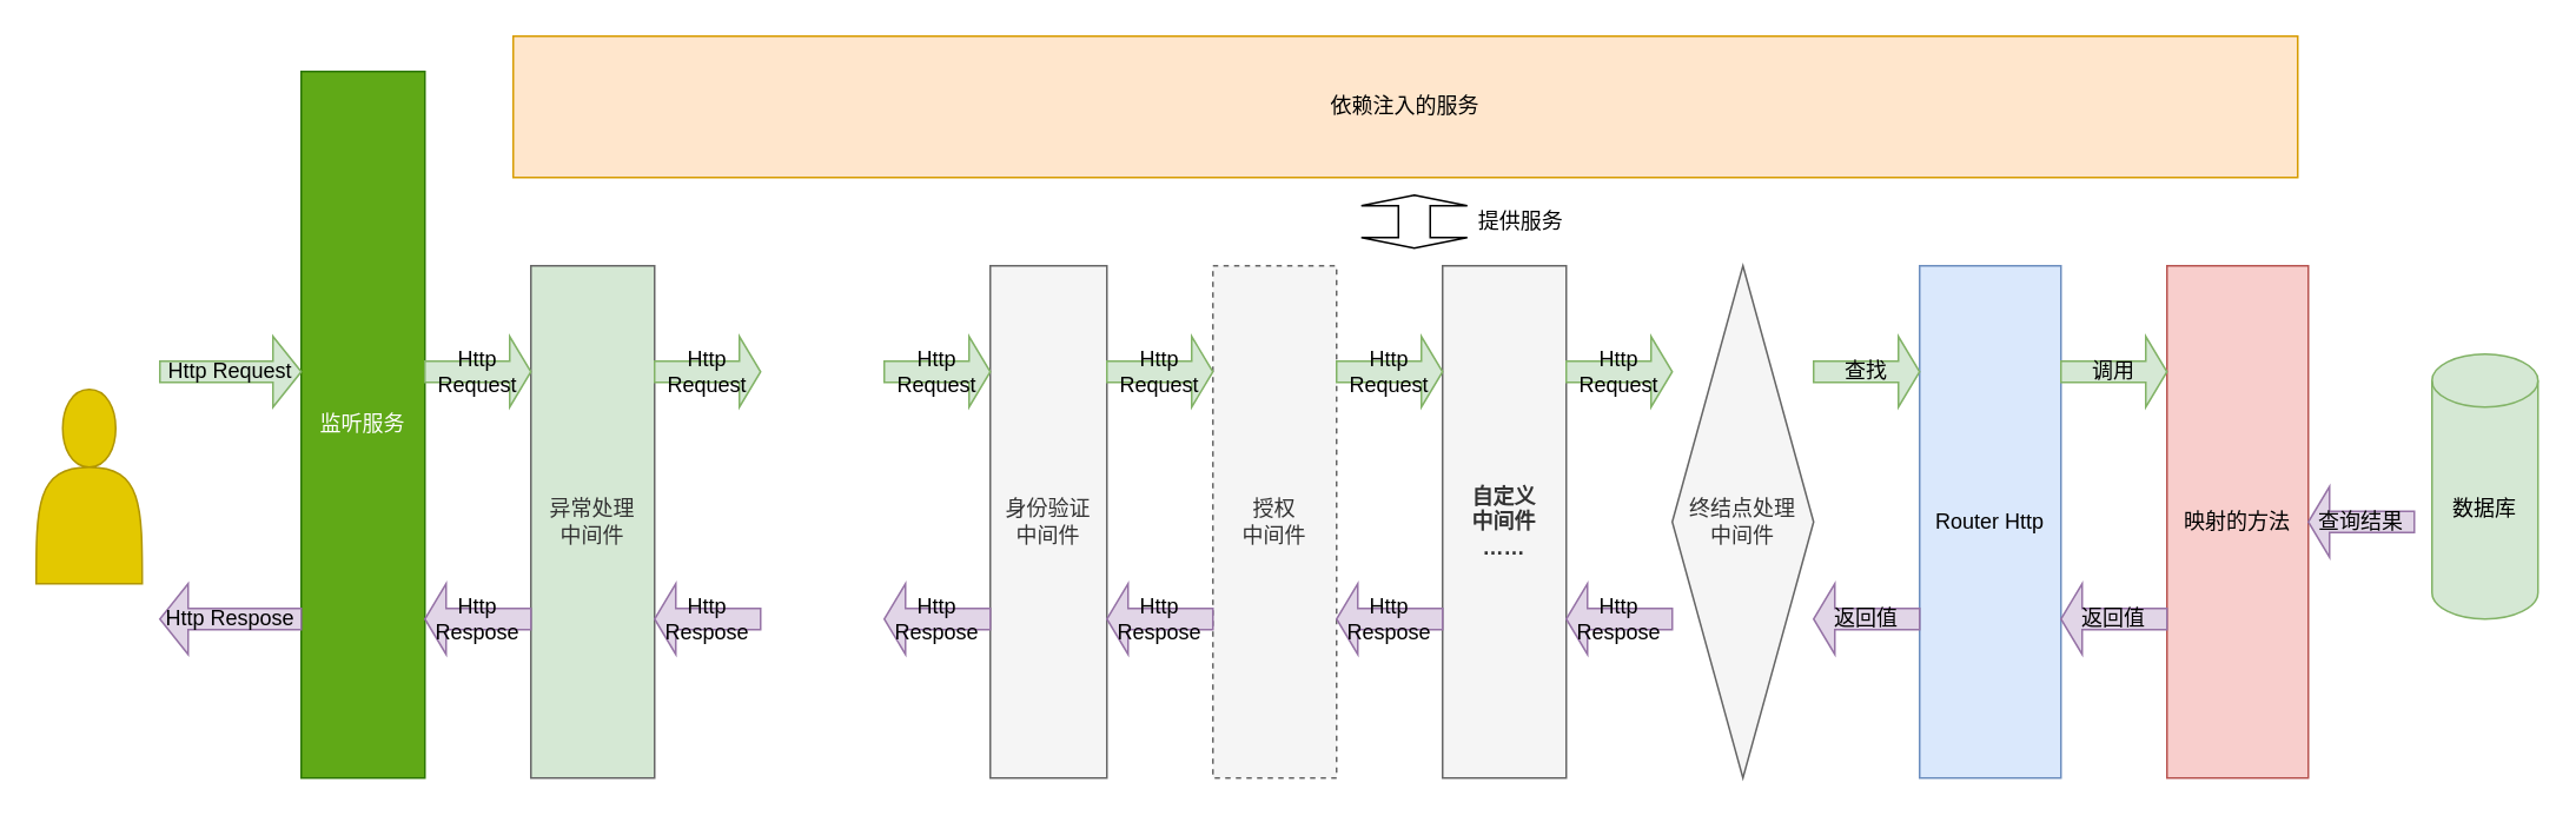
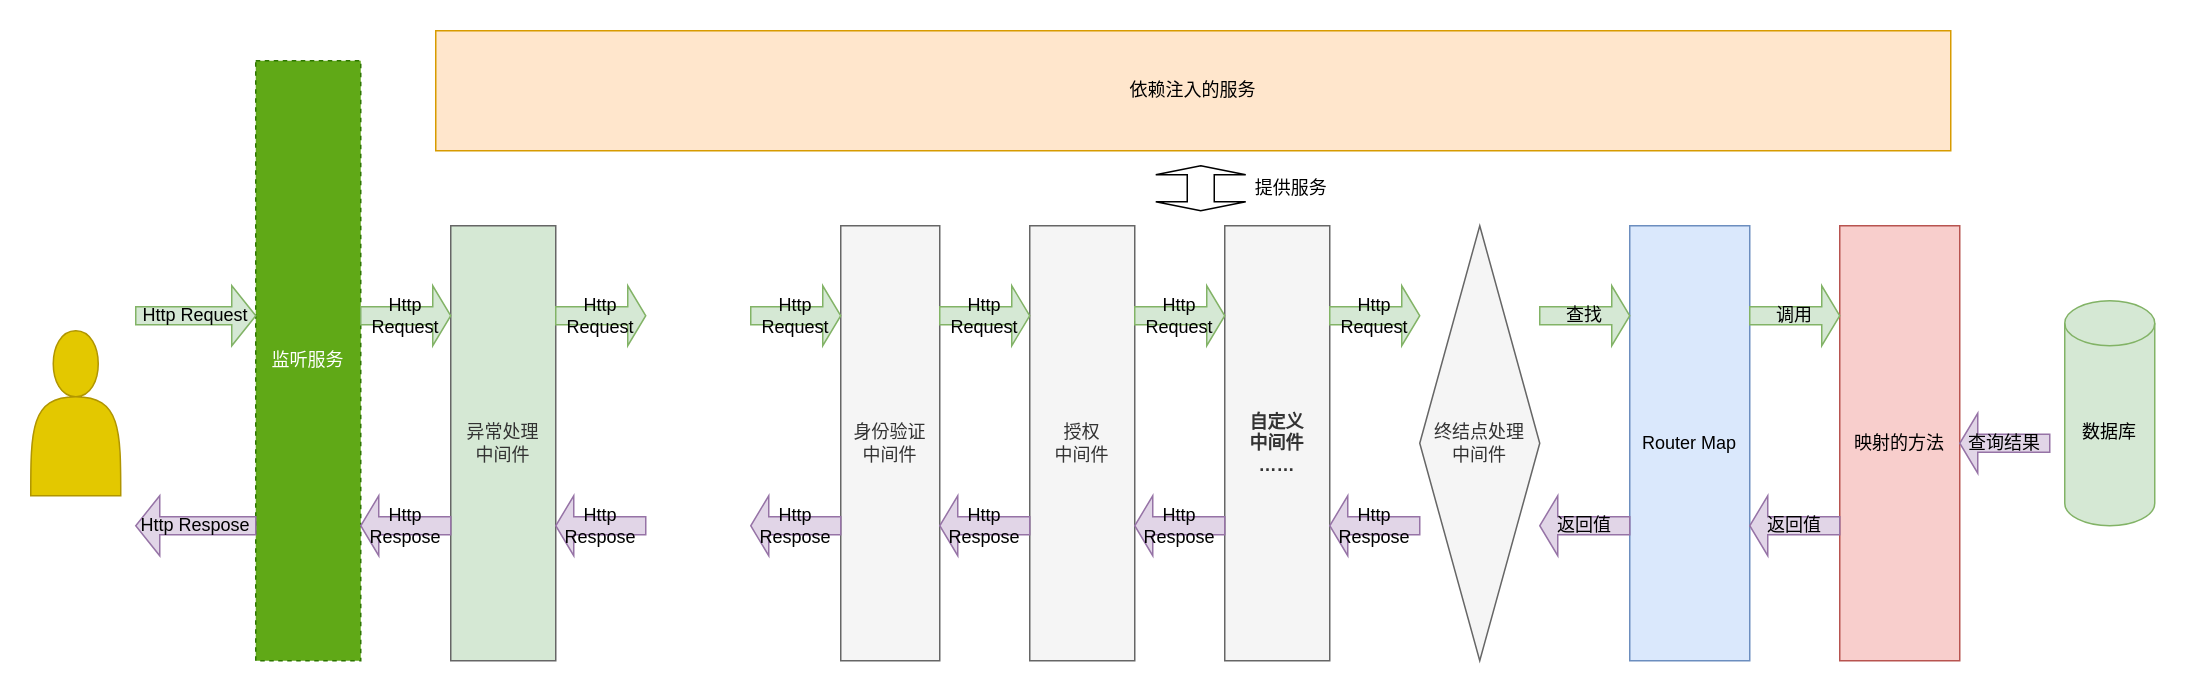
- <mxCell id="2" value="监听服务" style="rounded=0;whiteSpace=wrap;html=1;fillColor=#60a917;fontColor=#ffffff;strokeColor=#2D7600;" parent="1" vertex="1"><mxGeometry x="170" y="40" width="70" height="400" as="geometry" /></mxCell>
+ <mxCell id="2" value="监听服务" style="rounded=0;whiteSpace=wrap;html=1;fillColor=#60a917;fontColor=#ffffff;strokeColor=#2D7600;dashed=1;" parent="1" vertex="1"><mxGeometry x="170" y="40" width="70" height="400" as="geometry" /></mxCell>
- <mxCell id="9" value="授权&lt;div&gt;中间件&lt;br&gt;&lt;/div&gt;" style="rounded=0;whiteSpace=wrap;html=1;fillColor=#f5f5f5;fontColor=#333333;strokeColor=#666666;dashed=1;" parent="1" vertex="1"><mxGeometry x="686" y="150" width="70" height="290" as="geometry" /></mxCell>
+ <mxCell id="9" value="授权&lt;div&gt;中间件&lt;br&gt;&lt;/div&gt;" style="rounded=0;whiteSpace=wrap;html=1;fillColor=#f5f5f5;fontColor=#333333;strokeColor=#666666;" parent="1" vertex="1"><mxGeometry x="686" y="150" width="70" height="290" as="geometry" /></mxCell>
- <mxCell id="5" value="Router Http" style="rounded=0;whiteSpace=wrap;html=1;fillColor=#dae8fc;strokeColor=#6c8ebf;" parent="1" vertex="1"><mxGeometry x="1086" y="150" width="80" height="290" as="geometry" /></mxCell>
+ <mxCell id="5" value="Router Map" style="rounded=0;whiteSpace=wrap;html=1;fillColor=#dae8fc;strokeColor=#6c8ebf;" parent="1" vertex="1"><mxGeometry x="1086" y="150" width="80" height="290" as="geometry" /></mxCell>
